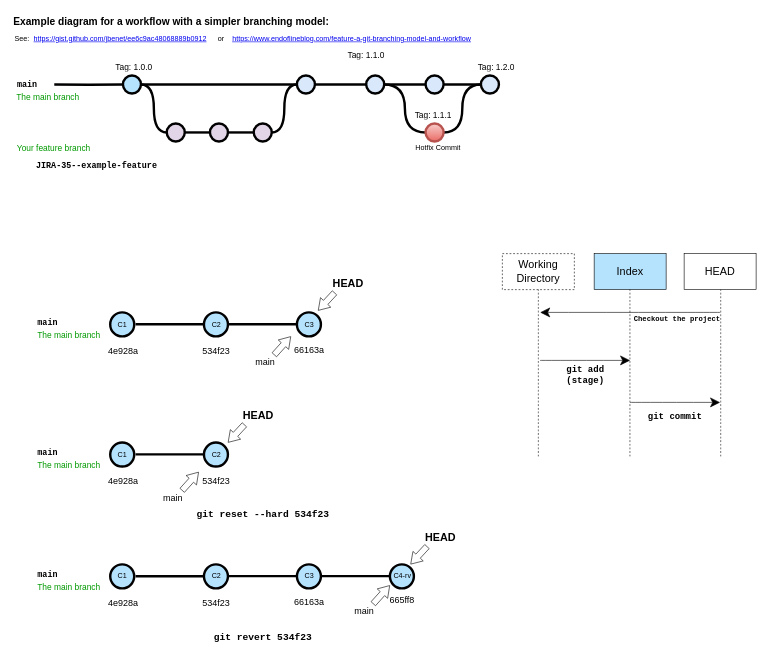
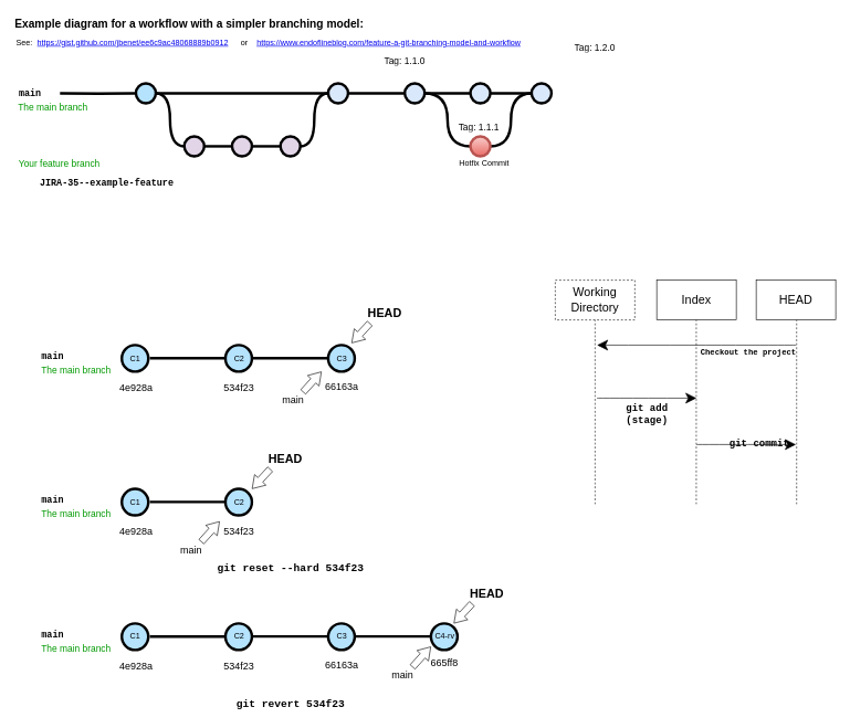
- <mxCell id="27" value="Tag: 1.0.0" style="text;html=1;strokeColor=none;fillColor=none;align=center;verticalAlign=middle;whiteSpace=wrap;overflow=hidden;fontSize=14;" parent="1" vertex="1"><mxGeometry x="188.38" y="100" width="70" height="20" as="geometry" /></mxCell>
- <mxCell id="35" value="Tag: 1.2.0" style="text;html=1;strokeColor=none;fillColor=none;align=center;verticalAlign=middle;whiteSpace=wrap;overflow=hidden;fontSize=14;" parent="1" vertex="1"><mxGeometry x="792.25" y="100" width="70" height="20" as="geometry" /></mxCell>
+ <mxCell id="35" value="Tag: 1.2.0" style="text;html=1;strokeColor=none;fillColor=none;align=center;verticalAlign=middle;whiteSpace=wrap;overflow=hidden;fontSize=14;" parent="1" vertex="1"><mxGeometry x="862.25" y="60" width="70" height="20" as="geometry" /></mxCell>
- <mxCell id="48" value="Index" style="rounded=0;whiteSpace=wrap;html=1;fontSize=18;fillColor=#b5e3fe;" vertex="1" parent="1"><mxGeometry x="990" y="422" width="120" height="60" as="geometry" /></mxCell>
+ <mxCell id="48" value="Index" style="rounded=0;whiteSpace=wrap;html=1;fontSize=18;" vertex="1" parent="1"><mxGeometry x="990" y="422" width="120" height="60" as="geometry" /></mxCell>
- <mxCell id="58" value="git commit" style="text;html=1;strokeColor=none;fillColor=none;align=center;verticalAlign=middle;whiteSpace=wrap;rounded=0;hachureGap=4;fontFamily=Courier New;fontSize=15;fontStyle=1;" vertex="1" parent="1"><mxGeometry x="1070" y="680" width="110" height="30" as="geometry" /></mxCell>
+ <mxCell id="58" value="git commit" style="text;html=1;strokeColor=none;fillColor=none;align=center;verticalAlign=middle;whiteSpace=wrap;rounded=0;hachureGap=4;fontFamily=Courier New;fontSize=15;fontStyle=1;" vertex="1" parent="1"><mxGeometry x="1090" y="655" width="110" height="30" as="geometry" /></mxCell>
